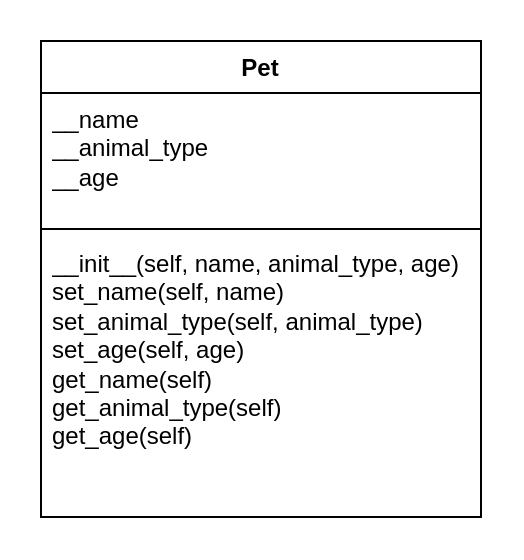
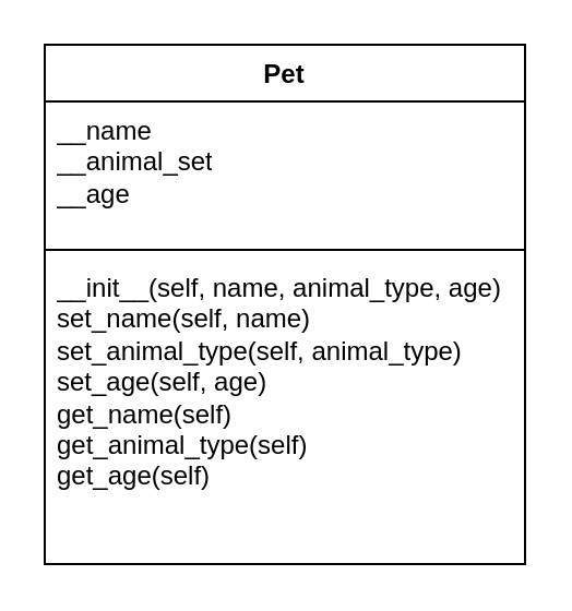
- <mxCell id="3" value="__name&lt;br&gt;__animal_type&lt;br&gt;__age" style="text;strokeColor=none;fillColor=none;align=left;verticalAlign=top;spacingLeft=4;spacingRight=4;overflow=hidden;rotatable=0;points=[[0,0.5],[1,0.5]];portConstraint=eastwest;whiteSpace=wrap;html=1;" vertex="1" parent="2"><mxGeometry y="26" width="220" height="64" as="geometry" /></mxCell>
+ <mxCell id="3" value="__name&lt;br&gt;__animal_set&lt;br&gt;__age" style="text;strokeColor=none;fillColor=none;align=left;verticalAlign=top;spacingLeft=4;spacingRight=4;overflow=hidden;rotatable=0;points=[[0,0.5],[1,0.5]];portConstraint=eastwest;whiteSpace=wrap;html=1;" vertex="1" parent="2"><mxGeometry y="26" width="220" height="64" as="geometry" /></mxCell>
